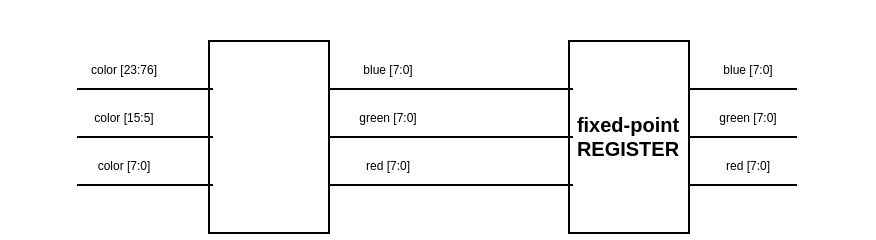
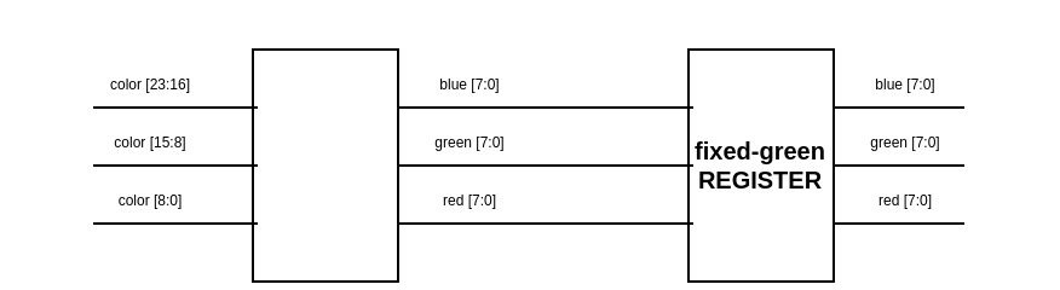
- <mxCell id="6" value="color [23:76]" style="text;strokeColor=none;align=center;fillColor=none;html=1;verticalAlign=middle;whiteSpace=wrap;rounded=0;fontSize=6;" vertex="1" parent="1"><mxGeometry x="20" y="20" width="84" height="30" as="geometry" /></mxCell>
+ <mxCell id="6" value="color [23:16]" style="text;strokeColor=none;align=center;fillColor=none;html=1;verticalAlign=middle;whiteSpace=wrap;rounded=0;fontSize=6;" vertex="1" parent="1"><mxGeometry x="20" y="20" width="84" height="30" as="geometry" /></mxCell>
- <mxCell id="7" value="color [15:5]" style="text;strokeColor=none;align=center;fillColor=none;html=1;verticalAlign=middle;whiteSpace=wrap;rounded=0;fontSize=6;" vertex="1" parent="1"><mxGeometry x="20" y="44" width="84" height="30" as="geometry" /></mxCell>
+ <mxCell id="7" value="color [15:8]" style="text;strokeColor=none;align=center;fillColor=none;html=1;verticalAlign=middle;whiteSpace=wrap;rounded=0;fontSize=6;" vertex="1" parent="1"><mxGeometry x="20" y="44" width="84" height="30" as="geometry" /></mxCell>
- <mxCell id="25" value="&lt;b&gt;fixed-point REGISTER&lt;/b&gt;" style="text;strokeColor=none;align=center;fillColor=none;html=1;verticalAlign=middle;whiteSpace=wrap;rounded=0;fontSize=10;" vertex="1" parent="1"><mxGeometry x="269" y="59" width="90" height="18" as="geometry" /></mxCell>
+ <mxCell id="25" value="&lt;b&gt;fixed-green REGISTER&lt;/b&gt;" style="text;strokeColor=none;align=center;fillColor=none;html=1;verticalAlign=middle;whiteSpace=wrap;rounded=0;fontSize=10;" vertex="1" parent="1"><mxGeometry x="269" y="59" width="90" height="18" as="geometry" /></mxCell>
- <mxCell id="8" value="color [7:0]" style="text;strokeColor=none;align=center;fillColor=none;html=1;verticalAlign=middle;whiteSpace=wrap;rounded=0;fontSize=6;" vertex="1" parent="1"><mxGeometry x="20" y="68" width="84" height="30" as="geometry" /></mxCell>
+ <mxCell id="8" value="color [8:0]" style="text;strokeColor=none;align=center;fillColor=none;html=1;verticalAlign=middle;whiteSpace=wrap;rounded=0;fontSize=6;" vertex="1" parent="1"><mxGeometry x="20" y="68" width="84" height="30" as="geometry" /></mxCell>
